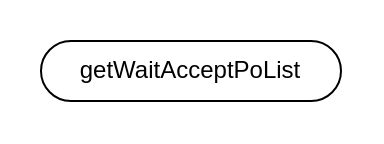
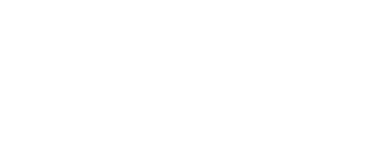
- <mxCell id="2" value="getWaitAcceptPoList" style="whiteSpace=wrap;html=1;rounded=1;arcSize=50;align=center;verticalAlign=middle;strokeWidth=1;autosize=1;spacing=4;treeFolding=1;treeMoving=1;newEdgeStyle={&quot;edgeStyle&quot;:&quot;entityRelationEdgeStyle&quot;,&quot;startArrow&quot;:&quot;none&quot;,&quot;endArrow&quot;:&quot;none&quot;,&quot;segment&quot;:10,&quot;curved&quot;:1};direction=west;" vertex="1" parent="1"><mxGeometry x="20" y="20" width="150" height="30" as="geometry" /></mxCell>
